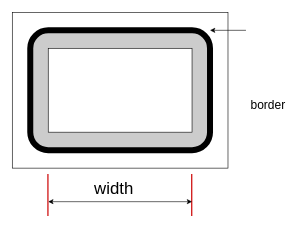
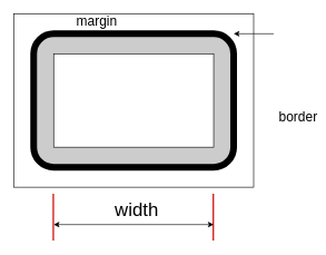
+ <mxCell id="5" value="margin&lt;br style=&quot;font-size: 20px;&quot;&gt;" style="text;html=1;strokeColor=none;fillColor=none;align=center;verticalAlign=middle;whiteSpace=wrap;rounded=0;fontSize=20;" parent="1" vertex="1"><mxGeometry x="125" y="22" width="40" height="18" as="geometry" /></mxCell>
- <mxCell id="8" value="width" style="text;html=1;resizable=0;points=[];autosize=1;align=left;verticalAlign=top;spacingTop=-4;fontSize=28;" parent="1" vertex="1"><mxGeometry x="155" y="294" width="80" height="40" as="geometry" /></mxCell>
+ <mxCell id="8" value="width" style="text;html=1;resizable=0;points=[];autosize=1;align=left;verticalAlign=top;spacingTop=-4;fontSize=28;" parent="1" vertex="1"><mxGeometry x="170" y="294" width="80" height="40" as="geometry" /></mxCell>
